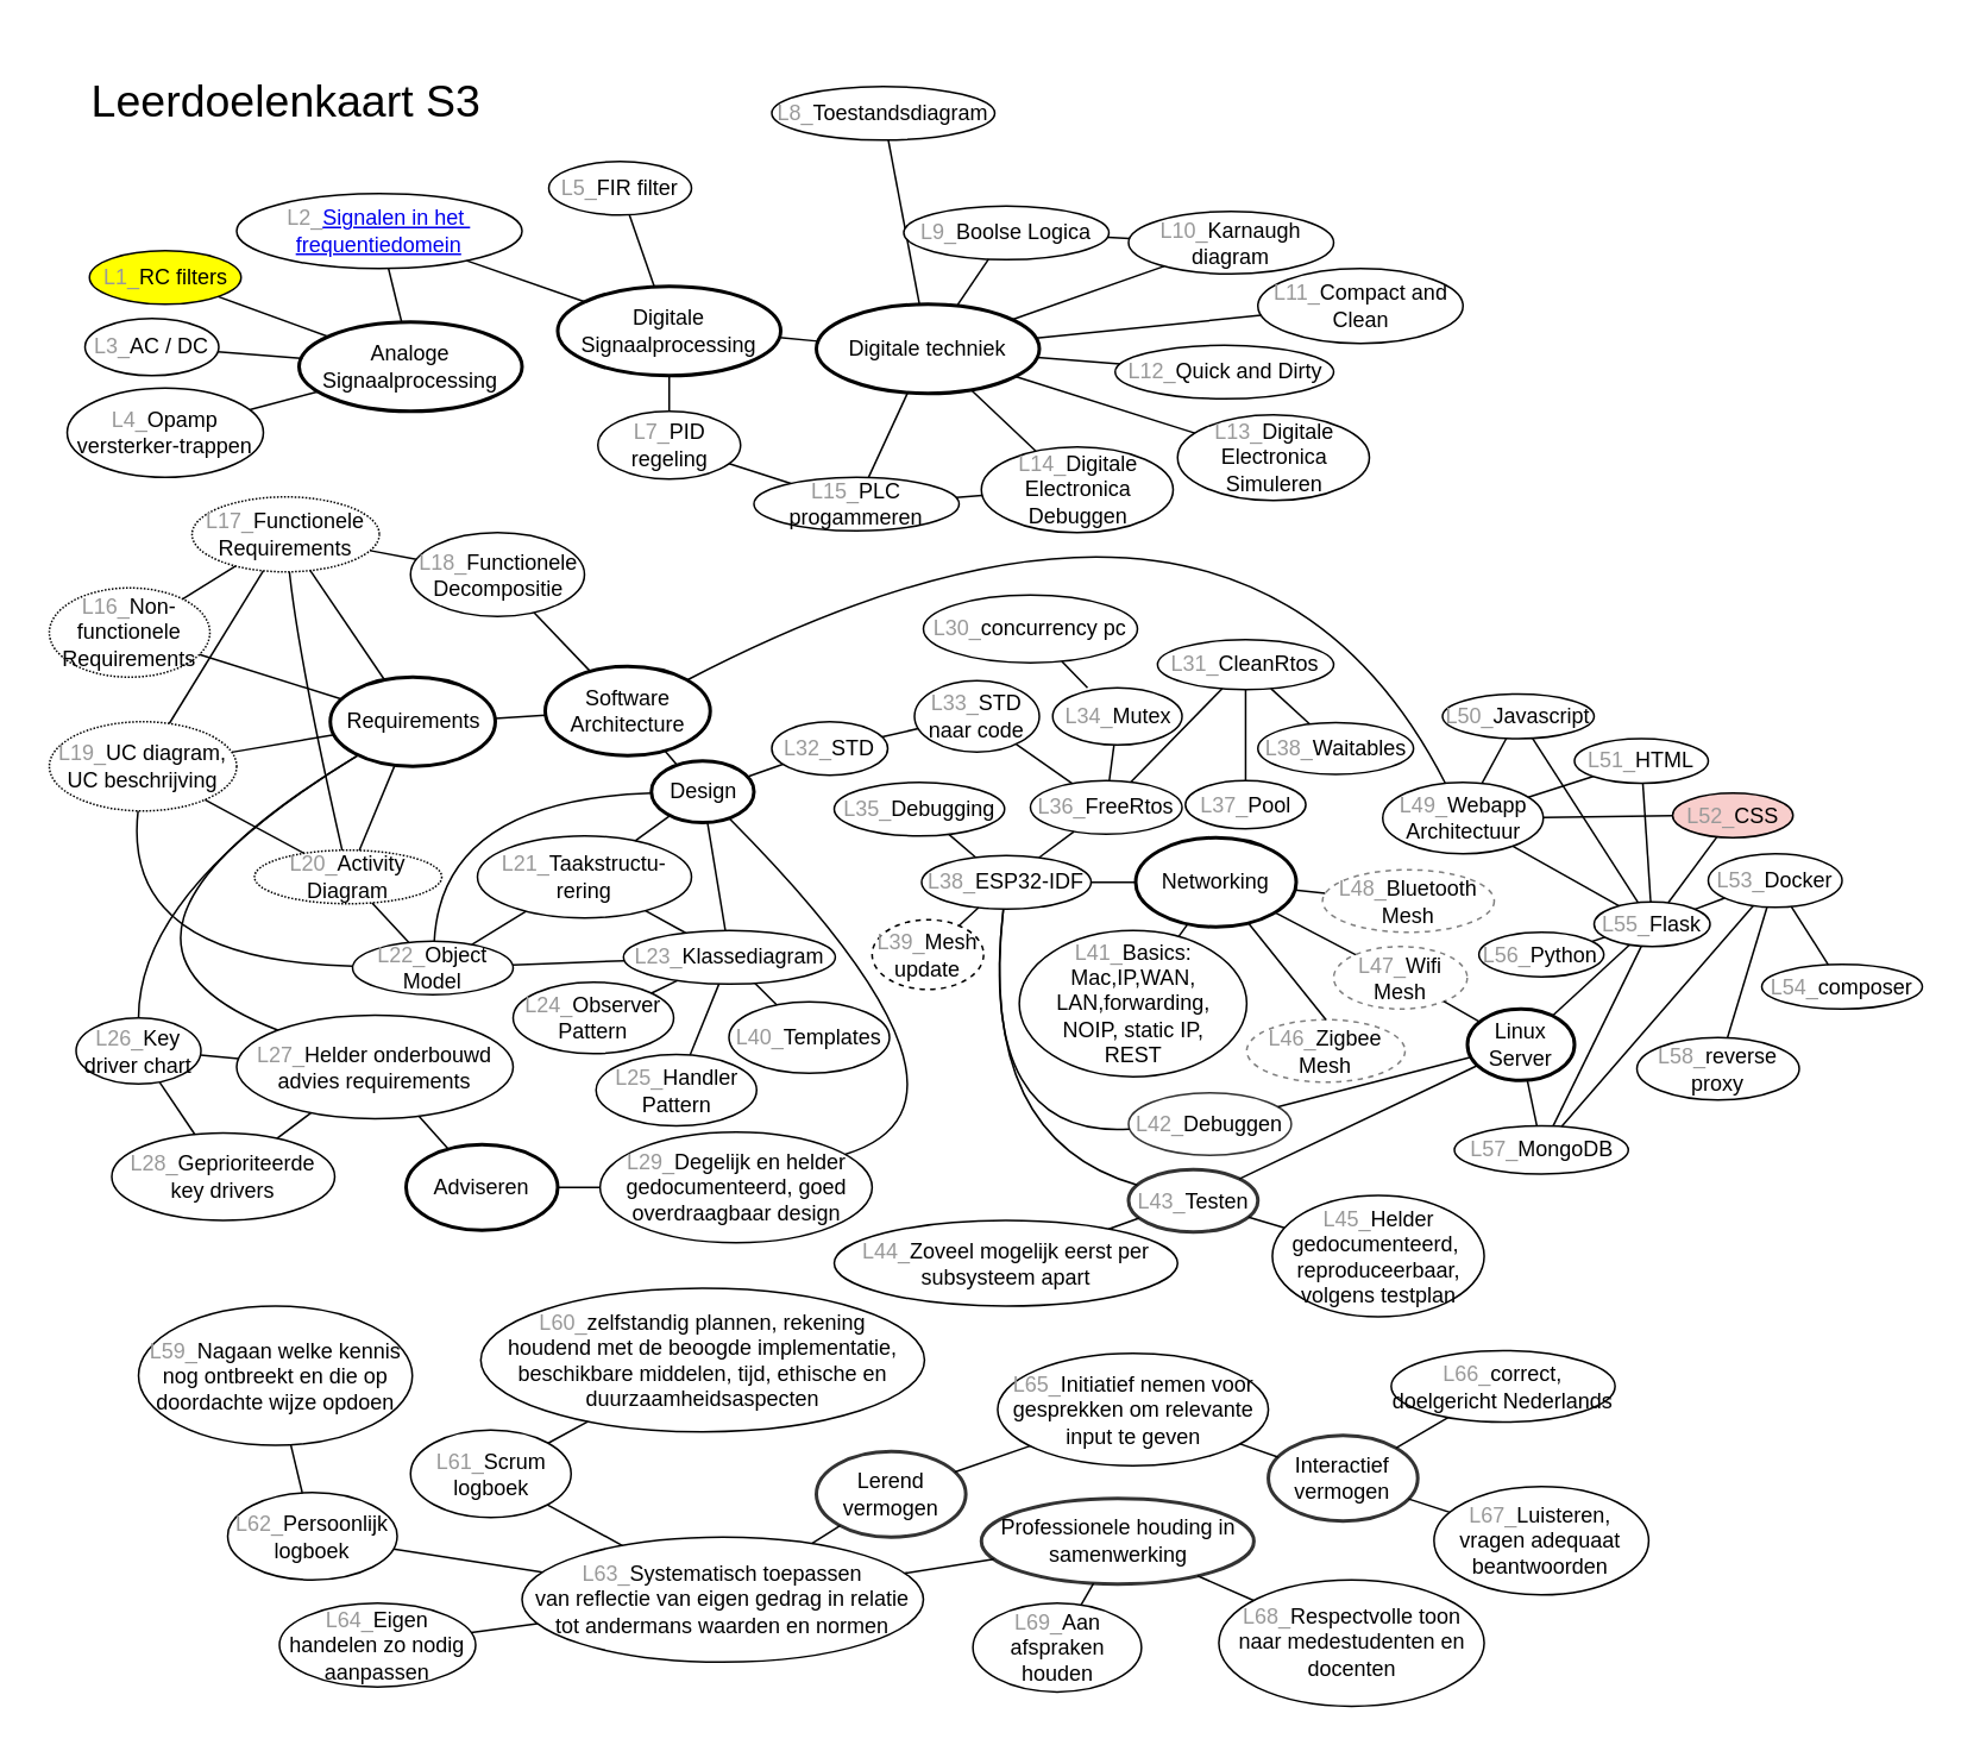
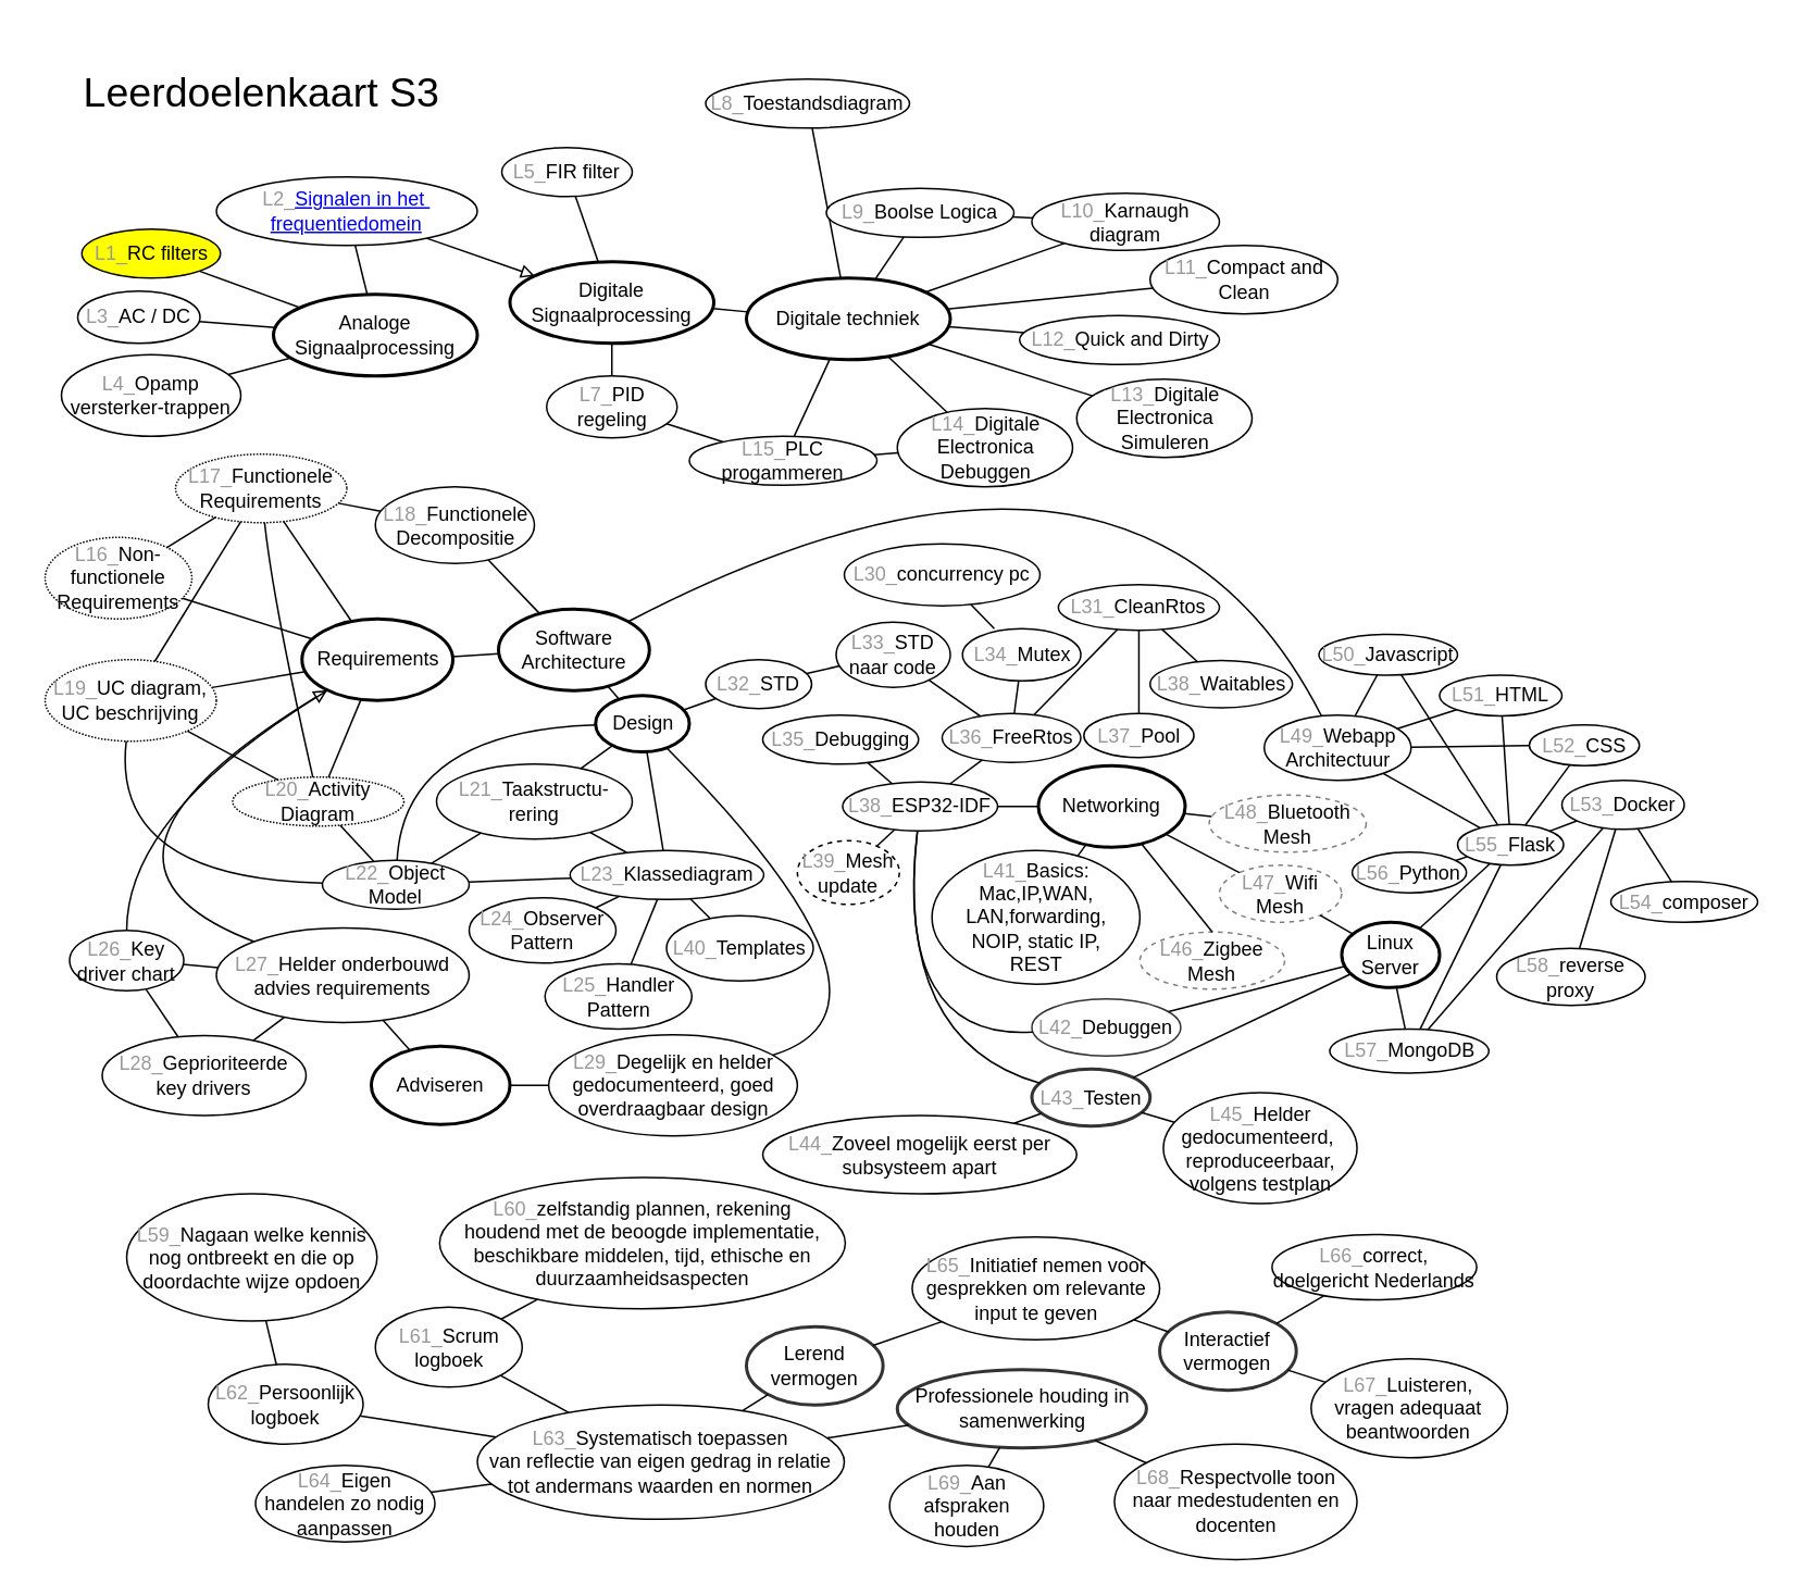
- <mxCell id="13" style="rounded=0;orthogonalLoop=1;jettySize=auto;html=1;endArrow=none;endFill=0;" parent="1" source="7" target="12" edge="1"><mxGeometry relative="1" as="geometry"><mxPoint x="227" y="160" as="sourcePoint" /><mxPoint x="235" y="190" as="targetPoint" /></mxGeometry></mxCell>
+ <mxCell id="13" style="rounded=0;orthogonalLoop=1;jettySize=auto;html=1;endArrow=block;endFill=0;" parent="1" source="7" target="12" edge="1"><mxGeometry relative="1" as="geometry"><mxPoint x="227" y="160" as="sourcePoint" /><mxPoint x="235" y="190" as="targetPoint" /></mxGeometry></mxCell>
- <mxCell id="66" value="&lt;font color=&quot;#999999&quot;&gt;L52_&lt;/font&gt;CSS" style="ellipse;whiteSpace=wrap;html=1;strokeWidth=1;fillColor=#f8cecc;" parent="1" vertex="1"><mxGeometry x="937" y="444" width="67.5" height="25" as="geometry" /></mxCell>
+ <mxCell id="66" value="&lt;font color=&quot;#999999&quot;&gt;L52_&lt;/font&gt;CSS" style="ellipse;whiteSpace=wrap;html=1;strokeWidth=1;" parent="1" vertex="1"><mxGeometry x="937" y="444" width="67.5" height="25" as="geometry" /></mxCell>
- <mxCell id="139" style="orthogonalLoop=1;jettySize=auto;html=1;endArrow=none;endFill=0;curved=1;" parent="1" source="127" target="18" edge="1"><mxGeometry relative="1" as="geometry"><mxPoint x="62" y="553" as="sourcePoint" /><mxPoint x="210" y="433" as="targetPoint" /><Array as="points"><mxPoint x="27" y="528" /></Array></mxGeometry></mxCell>
+ <mxCell id="139" style="orthogonalLoop=1;jettySize=auto;html=1;endArrow=block;endFill=0;curved=1;" parent="1" source="127" target="18" edge="1"><mxGeometry relative="1" as="geometry"><mxPoint x="62" y="553" as="sourcePoint" /><mxPoint x="210" y="433" as="targetPoint" /><Array as="points"><mxPoint x="27" y="528" /></Array></mxGeometry></mxCell>
